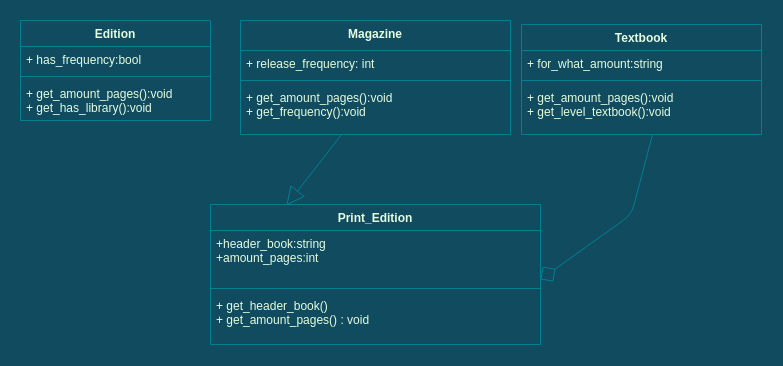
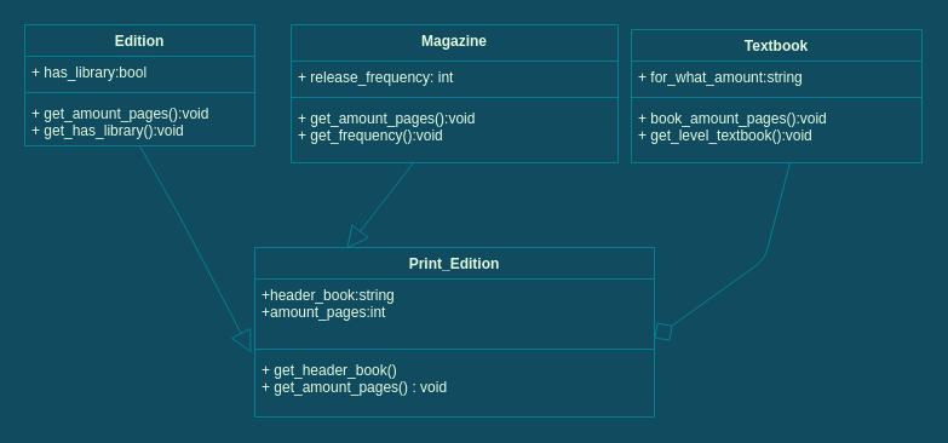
- <mxCell id="7" value="+ has_frequency:bool&#10;" style="text;strokeColor=none;fillColor=none;align=left;verticalAlign=top;spacingLeft=4;spacingRight=4;overflow=hidden;rotatable=0;points=[[0,0.5],[1,0.5]];portConstraint=eastwest;fontColor=#E4FDE1;" vertex="1" parent="6"><mxGeometry y="26" width="190" height="26" as="geometry" /></mxCell>
+ <mxCell id="7" value="+ has_library:bool&#10;" style="text;strokeColor=none;fillColor=none;align=left;verticalAlign=top;spacingLeft=4;spacingRight=4;overflow=hidden;rotatable=0;points=[[0,0.5],[1,0.5]];portConstraint=eastwest;fontColor=#E4FDE1;" vertex="1" parent="6"><mxGeometry y="26" width="190" height="26" as="geometry" /></mxCell>
- <mxCell id="17" value="+ get_amount_pages():void&#10;+ get_level_textbook():void&#10;&#10;" style="text;strokeColor=none;fillColor=none;align=left;verticalAlign=top;spacingLeft=4;spacingRight=4;overflow=hidden;rotatable=0;points=[[0,0.5],[1,0.5]];portConstraint=eastwest;fontColor=#E4FDE1;" vertex="1" parent="14"><mxGeometry y="60" width="240" height="50" as="geometry" /></mxCell>
+ <mxCell id="17" value="+ book_amount_pages():void&#10;+ get_level_textbook():void&#10;&#10;" style="text;strokeColor=none;fillColor=none;align=left;verticalAlign=top;spacingLeft=4;spacingRight=4;overflow=hidden;rotatable=0;points=[[0,0.5],[1,0.5]];portConstraint=eastwest;fontColor=#E4FDE1;" vertex="1" parent="14"><mxGeometry y="60" width="240" height="50" as="geometry" /></mxCell>
+ <mxCell id="18" value="" style="endArrow=block;endSize=16;endFill=0;html=1;strokeColor=#028090;fillColor=#F45B69;fontColor=#E4FDE1;entryX=-0.009;entryY=-0.019;entryDx=0;entryDy=0;entryPerimeter=0;exitX=0.5;exitY=1;exitDx=0;exitDy=0;labelBackgroundColor=#114B5F;" edge="1" parent="1" source="6" target="5"><mxGeometry width="160" relative="1" as="geometry"><mxPoint x="91" y="154" as="sourcePoint" /><mxPoint x="141" y="294" as="targetPoint" /><Array as="points"><mxPoint x="151" y="184" /></Array></mxGeometry></mxCell>
